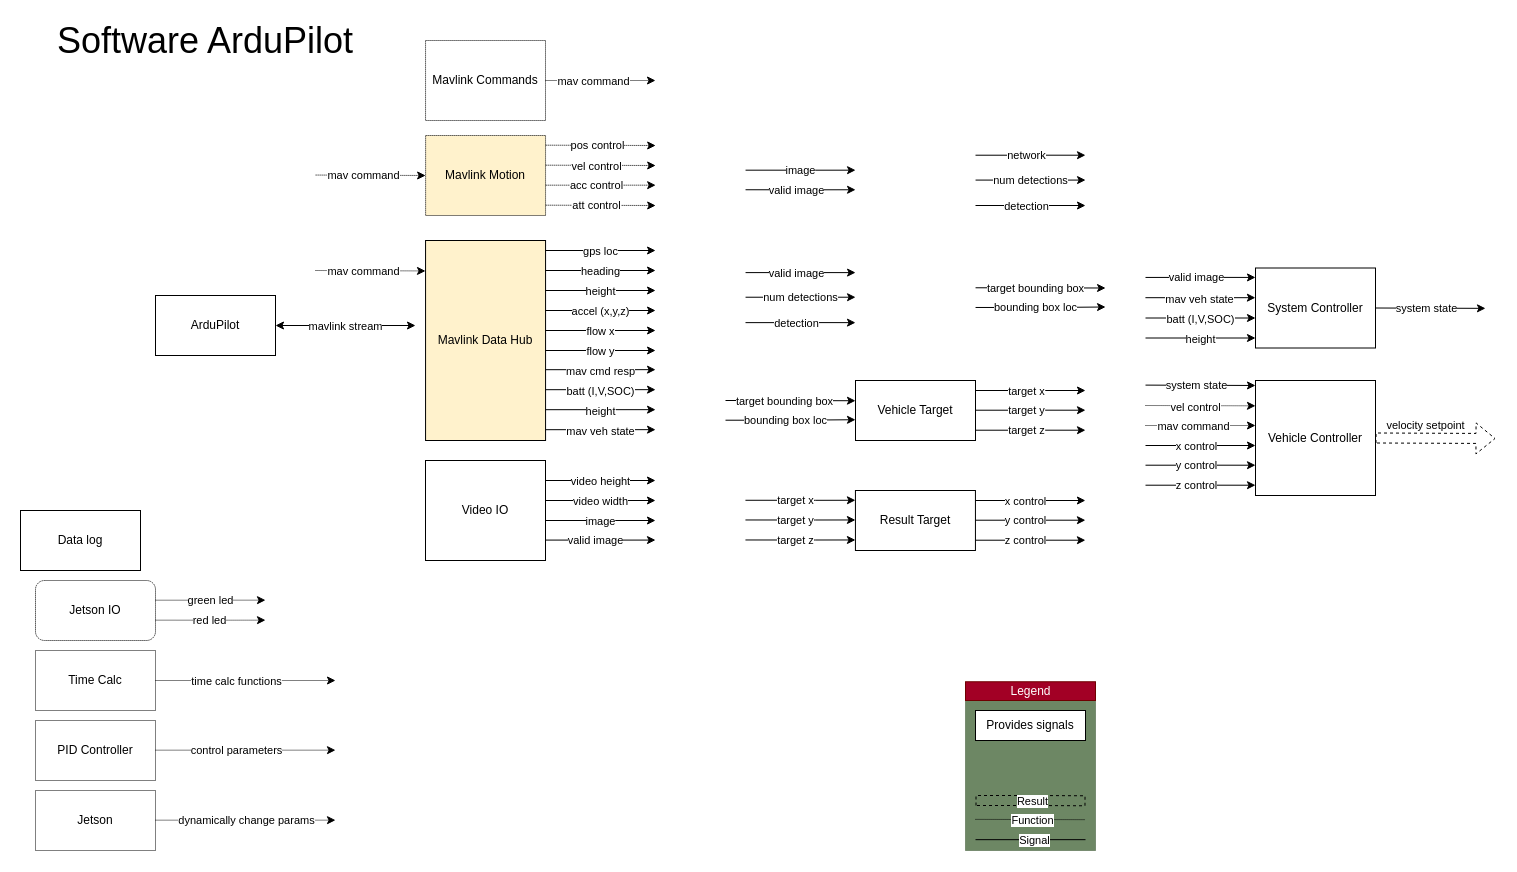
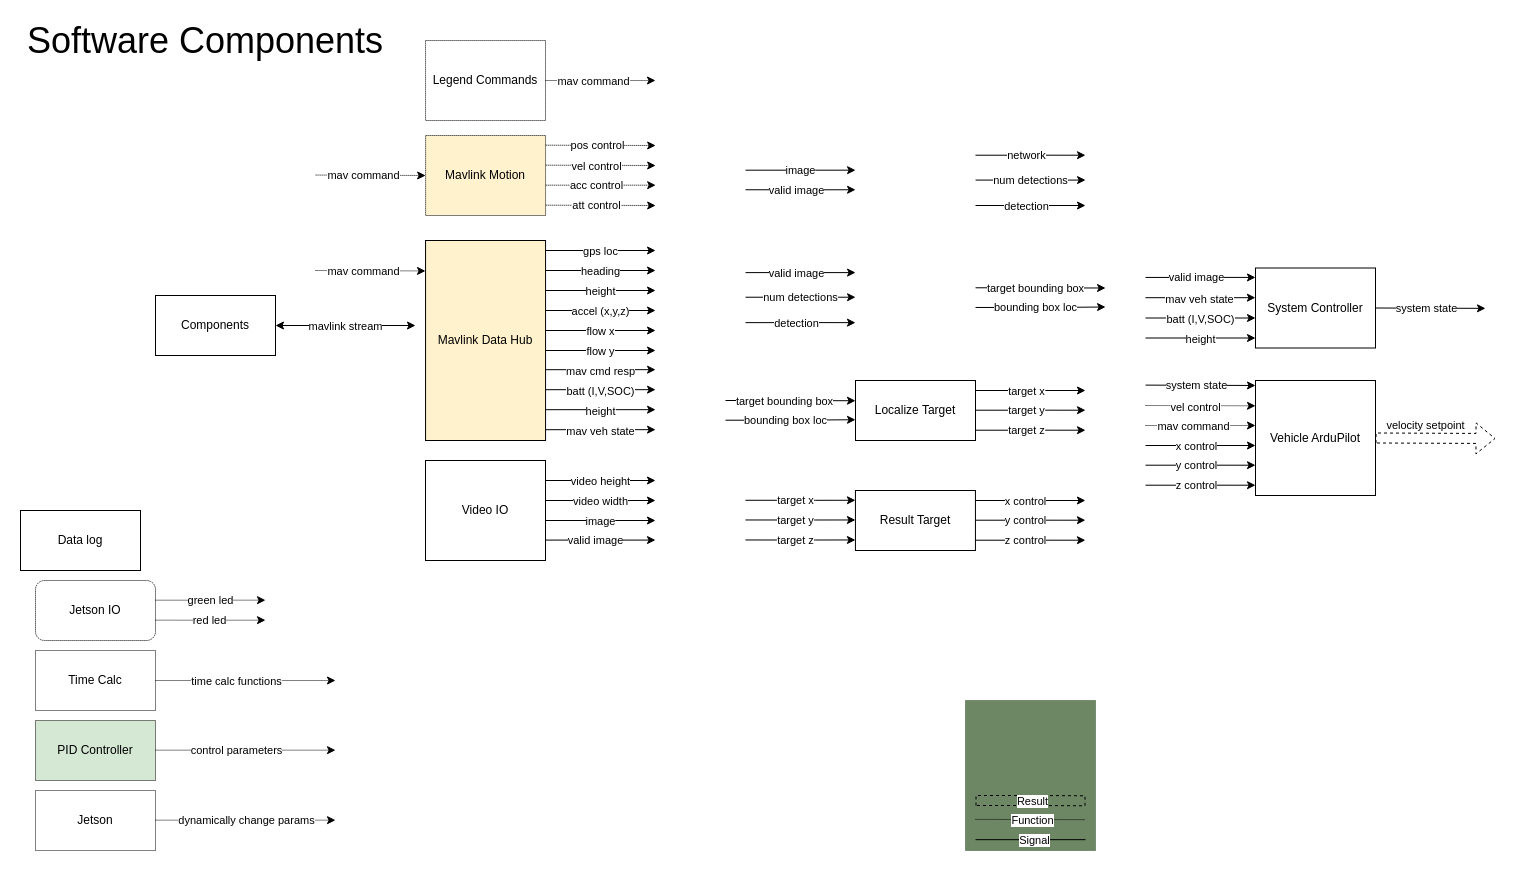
- <mxCell id="3" value="&lt;font style=&quot;font-size: 36px;&quot;&gt;Software ArduPilot&lt;/font&gt;" style="text;html=1;align=center;verticalAlign=middle;whiteSpace=wrap;rounded=0;" parent="1" vertex="1"><mxGeometry y="20" width="360" height="40" as="geometry" x="25" /></mxCell>
+ <mxCell id="3" value="&lt;font style=&quot;font-size: 36px;&quot;&gt;Software Components&lt;/font&gt;" style="text;html=1;align=center;verticalAlign=middle;whiteSpace=wrap;rounded=0;" parent="1" vertex="1"><mxGeometry y="20" width="360" height="40" as="geometry" x="25" /></mxCell>
- <mxCell id="42" value="Mavlink Commands" style="rounded=0;whiteSpace=wrap;html=1;dashed=1;dashPattern=1 1;container=0;" parent="41" vertex="1"><mxGeometry width="119.94" height="80" as="geometry" /></mxCell>
+ <mxCell id="42" value="Legend Commands" style="rounded=0;whiteSpace=wrap;html=1;dashed=1;dashPattern=1 1;container=0;" parent="41" vertex="1"><mxGeometry width="119.94" height="80" as="geometry" /></mxCell>
- <mxCell id="4" value="ArduPilot" style="rounded=0;whiteSpace=wrap;html=1;" parent="1" vertex="1"><mxGeometry x="155" y="295" width="120" height="60" as="geometry" /></mxCell>
+ <mxCell id="4" value="Components" style="rounded=0;whiteSpace=wrap;html=1;" parent="1" vertex="1"><mxGeometry x="155" y="295" width="120" height="60" as="geometry" /></mxCell>
- <mxCell id="85" value="Vehicle Target" style="rounded=0;whiteSpace=wrap;html=1;container=0;" vertex="1" parent="84"><mxGeometry width="120" height="60" as="geometry" /></mxCell>
+ <mxCell id="85" value="Localize Target" style="rounded=0;whiteSpace=wrap;html=1;container=0;" vertex="1" parent="84"><mxGeometry width="120" height="60" as="geometry" /></mxCell>
- <mxCell id="124" value="Vehicle Controller" style="rounded=0;whiteSpace=wrap;html=1;" parent="121" vertex="1"><mxGeometry x="110.0" width="120" height="115" as="geometry" /></mxCell>
+ <mxCell id="124" value="Vehicle ArduPilot" style="rounded=0;whiteSpace=wrap;html=1;" parent="121" vertex="1"><mxGeometry x="110.0" width="120" height="115" as="geometry" /></mxCell>
- <mxCell id="120" value="Legend" style="text;html=1;align=center;verticalAlign=middle;resizable=1;points=[];autosize=1;movable=1;rotatable=1;deletable=1;editable=1;connectable=1;container=0;fillColor=#a20025;strokeColor=#6F0000;fontColor=#ffffff;" vertex="1" parent="111"><mxGeometry width="130" height="18.74" as="geometry" /></mxCell>
- <mxCell id="119" value="Provides signals" style="rounded=0;whiteSpace=wrap;html=1;movable=1;resizable=1;rotatable=1;deletable=1;editable=1;connectable=1;container=0;" parent="111" vertex="1"><mxGeometry x="10" y="28.74" width="110" height="30" as="geometry" /></mxCell>
- <mxCell id="12" value="PID Controller" style="rounded=0;whiteSpace=wrap;html=1;dashed=1;dashPattern=1 1;" parent="11" vertex="1"><mxGeometry width="120" height="60" as="geometry" /></mxCell>
+ <mxCell id="12" value="PID Controller" style="rounded=0;whiteSpace=wrap;html=1;dashed=1;dashPattern=1 1;fillColor=#d5e8d4;" parent="11" vertex="1"><mxGeometry width="120" height="60" as="geometry" /></mxCell>
